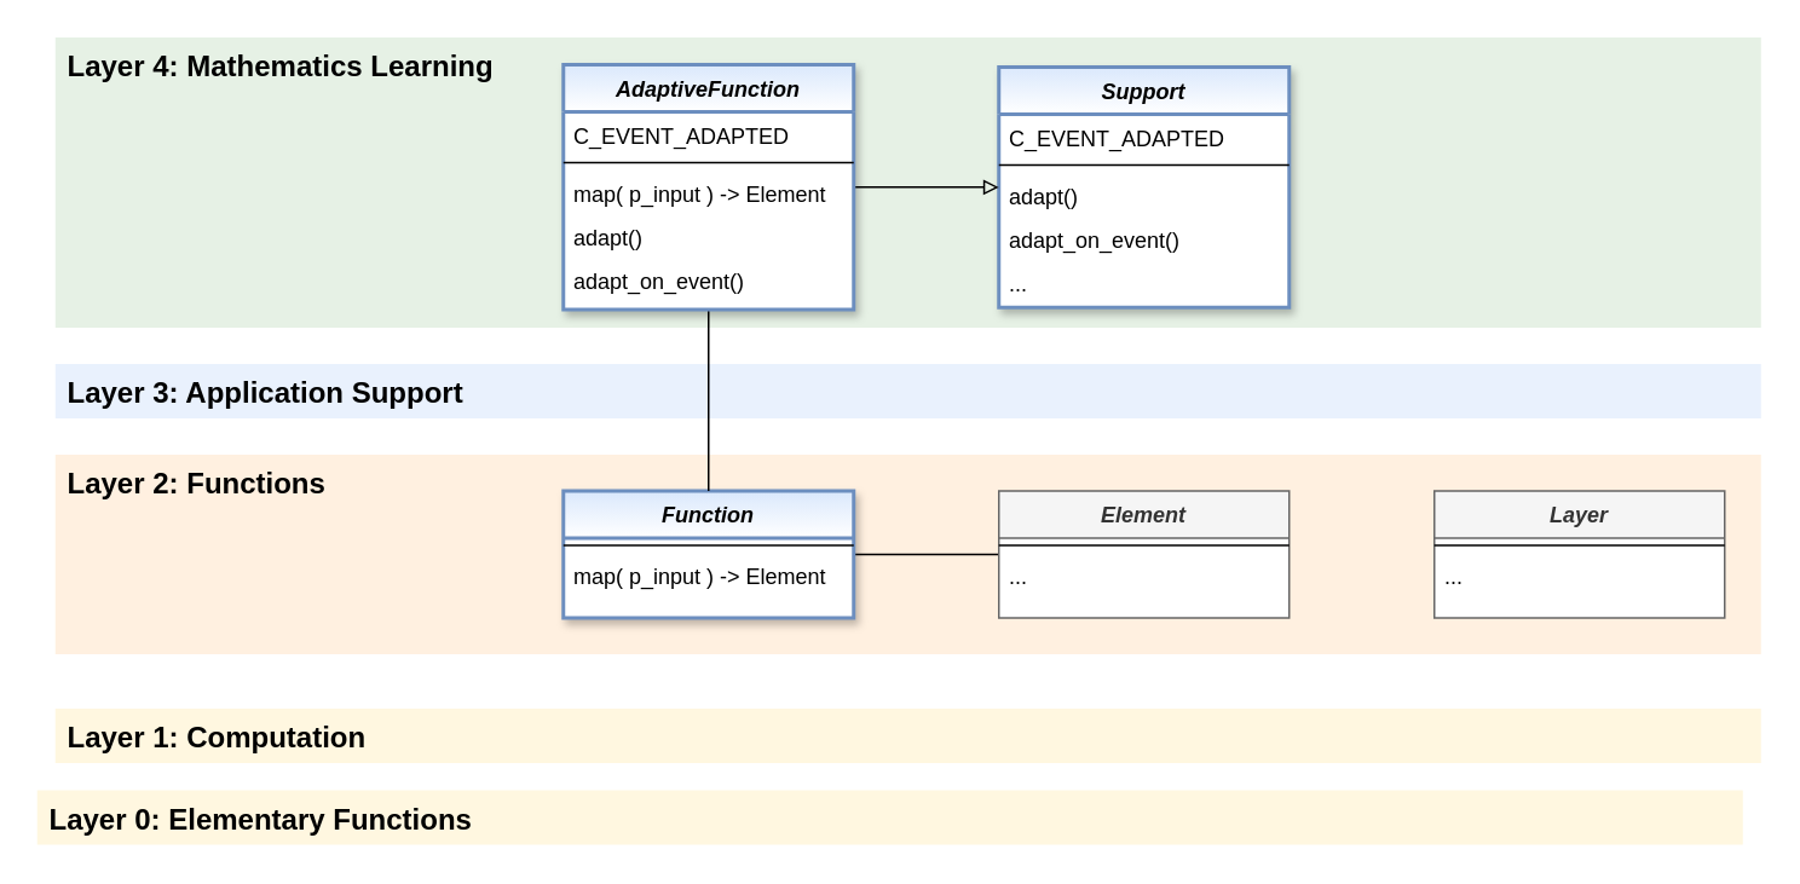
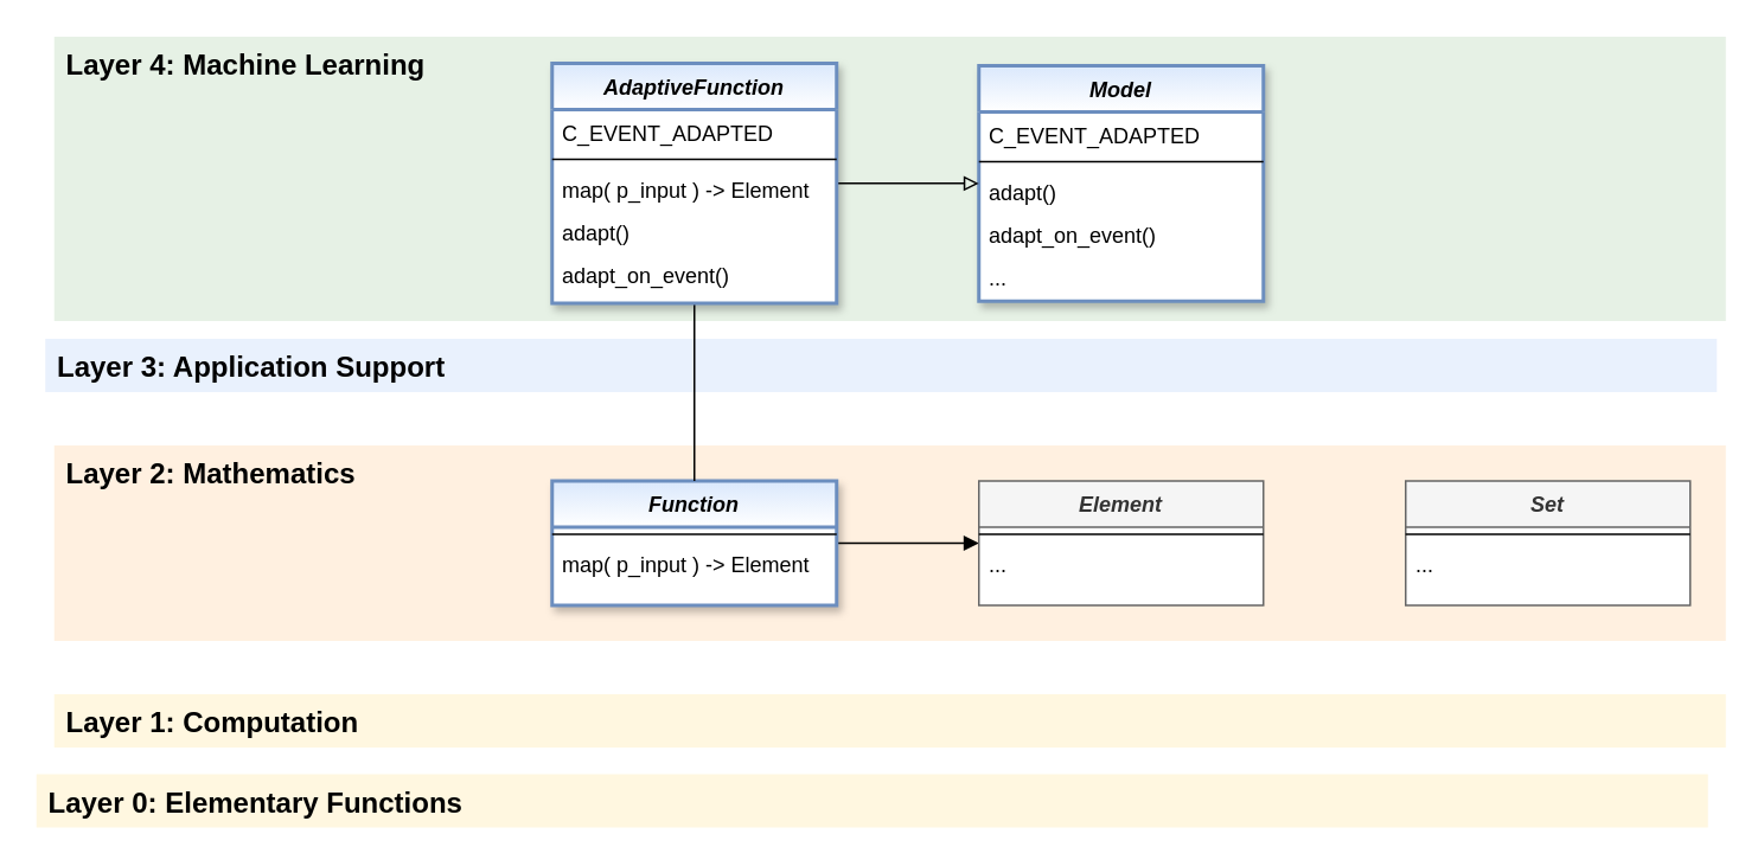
- <mxCell id="3" value="Layer 4: Mathematics Learning" style="rounded=0;whiteSpace=wrap;html=1;shadow=0;glass=0;fontSize=16;align=left;labelPosition=center;verticalLabelPosition=middle;verticalAlign=top;spacingLeft=5;spacingRight=5;fontStyle=1;fillColor=#d5e8d4;strokeColor=none;strokeWidth=2;gradientColor=none;opacity=60;" parent="1" vertex="1"><mxGeometry x="30" y="20" width="940" height="160" as="geometry" /></mxCell>
+ <mxCell id="3" value="Layer 4: Machine Learning" style="rounded=0;whiteSpace=wrap;html=1;shadow=0;glass=0;fontSize=16;align=left;labelPosition=center;verticalLabelPosition=middle;verticalAlign=top;spacingLeft=5;spacingRight=5;fontStyle=1;fillColor=#d5e8d4;strokeColor=none;strokeWidth=2;gradientColor=none;opacity=60;" parent="1" vertex="1"><mxGeometry x="30" y="20" width="940" height="160" as="geometry" /></mxCell>
- <mxCell id="7" value="Support" style="swimlane;fontStyle=3;align=center;verticalAlign=top;childLayout=stackLayout;horizontal=1;startSize=26;horizontalStack=0;resizeParent=1;resizeLast=0;collapsible=1;marginBottom=0;rounded=0;shadow=1;strokeWidth=2;fillColor=#dae8fc;strokeColor=#6c8ebf;gradientColor=#ffffff;swimlaneFillColor=#ffffff;" parent="1" vertex="1"><mxGeometry x="550" y="36.25" width="160" height="132.5" as="geometry"><mxRectangle x="230" y="140" width="160" height="26" as="alternateBounds" /></mxGeometry></mxCell>
+ <mxCell id="7" value="Model" style="swimlane;fontStyle=3;align=center;verticalAlign=top;childLayout=stackLayout;horizontal=1;startSize=26;horizontalStack=0;resizeParent=1;resizeLast=0;collapsible=1;marginBottom=0;rounded=0;shadow=1;strokeWidth=2;fillColor=#dae8fc;strokeColor=#6c8ebf;gradientColor=#ffffff;swimlaneFillColor=#ffffff;" parent="1" vertex="1"><mxGeometry x="550" y="36.25" width="160" height="132.5" as="geometry"><mxRectangle x="230" y="140" width="160" height="26" as="alternateBounds" /></mxGeometry></mxCell>
- <mxCell id="5" value="Layer 3: Application Support" style="rounded=0;whiteSpace=wrap;html=1;shadow=0;glass=0;fontSize=16;align=left;labelPosition=center;verticalLabelPosition=middle;verticalAlign=top;spacingLeft=5;spacingRight=5;fontStyle=1;fillColor=#dae8fc;strokeColor=none;strokeWidth=2;gradientColor=none;opacity=60;" parent="1" vertex="1"><mxGeometry x="30" y="200" width="940" height="30" as="geometry" /></mxCell>
+ <mxCell id="5" value="Layer 3: Application Support" style="rounded=0;whiteSpace=wrap;html=1;shadow=0;glass=0;fontSize=16;align=left;labelPosition=center;verticalLabelPosition=middle;verticalAlign=top;spacingLeft=5;spacingRight=5;fontStyle=1;fillColor=#dae8fc;strokeColor=none;strokeWidth=2;gradientColor=none;opacity=60;" parent="1" vertex="1"><mxGeometry x="25" y="190" width="940" height="30" as="geometry" /></mxCell>
- <mxCell id="2" value="Layer 2: Functions" style="rounded=0;whiteSpace=wrap;html=1;shadow=0;glass=0;fontSize=16;align=left;labelPosition=center;verticalLabelPosition=middle;verticalAlign=top;spacingLeft=5;fontStyle=1;fillColor=#ffe6cc;strokeColor=none;strokeWidth=1;gradientColor=none;opacity=60;" parent="1" vertex="1"><mxGeometry x="30" y="250" width="940" height="110" as="geometry" /></mxCell>
+ <mxCell id="2" value="Layer 2: Mathematics" style="rounded=0;whiteSpace=wrap;html=1;shadow=0;glass=0;fontSize=16;align=left;labelPosition=center;verticalLabelPosition=middle;verticalAlign=top;spacingLeft=5;fontStyle=1;fillColor=#ffe6cc;strokeColor=none;strokeWidth=1;gradientColor=none;opacity=60;" parent="1" vertex="1"><mxGeometry x="30" y="250" width="940" height="110" as="geometry" /></mxCell>
- <mxCell id="28" value="Layer" style="swimlane;fontStyle=3;align=center;verticalAlign=top;childLayout=stackLayout;horizontal=1;startSize=26;horizontalStack=0;resizeParent=1;resizeLast=0;collapsible=1;marginBottom=0;rounded=0;shadow=0;strokeWidth=1;fillColor=#f5f5f5;strokeColor=#666666;swimlaneFillColor=#ffffff;fontColor=#333333;" parent="1" vertex="1"><mxGeometry x="790" y="270" width="160" height="70" as="geometry"><mxRectangle x="230" y="140" width="160" height="26" as="alternateBounds" /></mxGeometry></mxCell>
+ <mxCell id="28" value="Set" style="swimlane;fontStyle=3;align=center;verticalAlign=top;childLayout=stackLayout;horizontal=1;startSize=26;horizontalStack=0;resizeParent=1;resizeLast=0;collapsible=1;marginBottom=0;rounded=0;shadow=0;strokeWidth=1;fillColor=#f5f5f5;strokeColor=#666666;swimlaneFillColor=#ffffff;fontColor=#333333;" parent="1" vertex="1"><mxGeometry x="790" y="270" width="160" height="70" as="geometry"><mxRectangle x="230" y="140" width="160" height="26" as="alternateBounds" /></mxGeometry></mxCell>
- <mxCell id="13" style="edgeStyle=orthogonalEdgeStyle;rounded=0;orthogonalLoop=1;jettySize=auto;html=1;endArrow=none;endFill=1;" parent="1" source="14" target="25" edge="1"><mxGeometry relative="1" as="geometry" /></mxCell>
+ <mxCell id="13" style="edgeStyle=orthogonalEdgeStyle;rounded=0;orthogonalLoop=1;jettySize=auto;html=1;endArrow=block;endFill=1;" parent="1" source="14" target="25" edge="1"><mxGeometry relative="1" as="geometry" /></mxCell>
